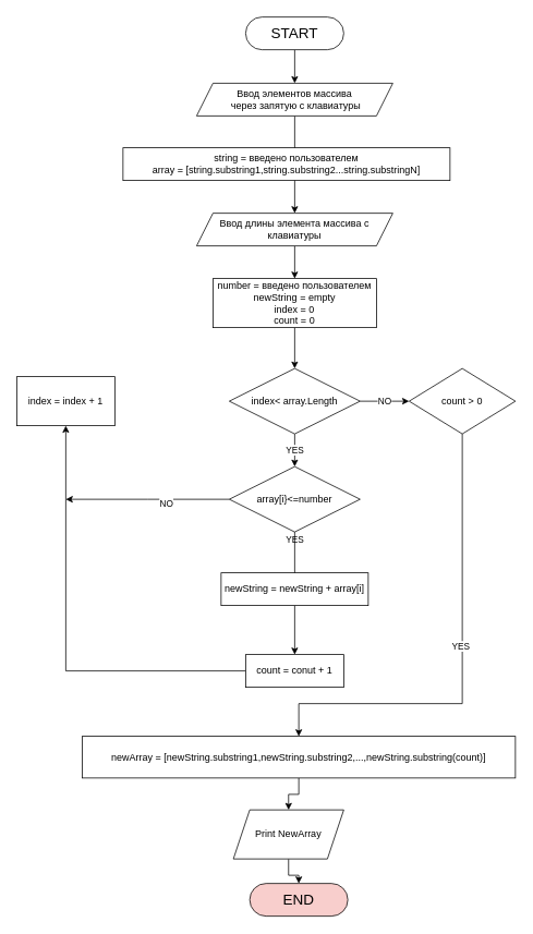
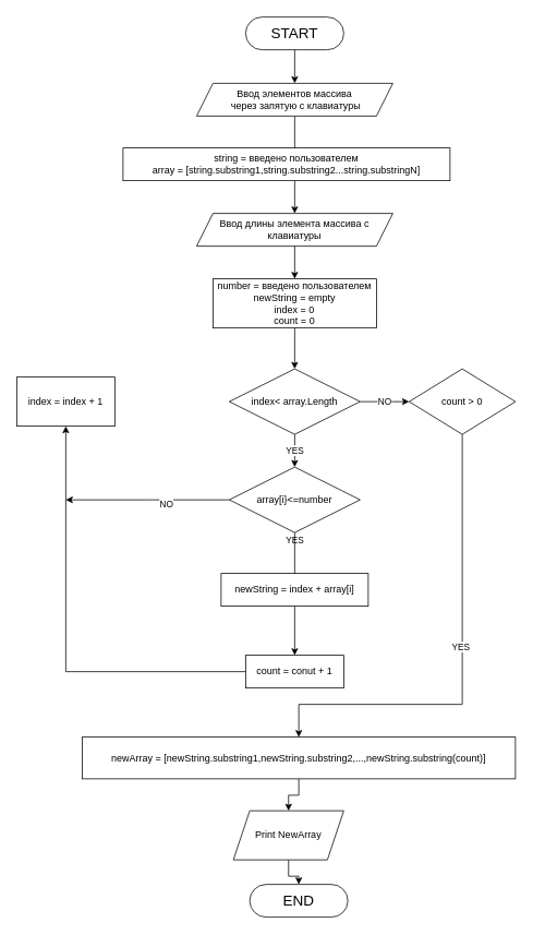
- <mxCell id="24" value="newString = newString + array[i]" style="rounded=0;whiteSpace=wrap;html=1;" vertex="1" parent="1"><mxGeometry x="270" y="700" width="180" height="40" as="geometry" /></mxCell>
+ <mxCell id="24" value="newString = index + array[i]" style="rounded=0;whiteSpace=wrap;html=1;" vertex="1" parent="1"><mxGeometry x="270" y="700" width="180" height="40" as="geometry" /></mxCell>
- <mxCell id="30" value="END" style="rounded=1;whiteSpace=wrap;html=1;fontSize=18;arcSize=50;fillColor=#f8cecc;" vertex="1" parent="1"><mxGeometry x="305" y="1080" width="120" height="40" as="geometry" /></mxCell>
+ <mxCell id="30" value="END" style="rounded=1;whiteSpace=wrap;html=1;fontSize=18;arcSize=50;" vertex="1" parent="1"><mxGeometry x="305" y="1080" width="120" height="40" as="geometry" /></mxCell>
